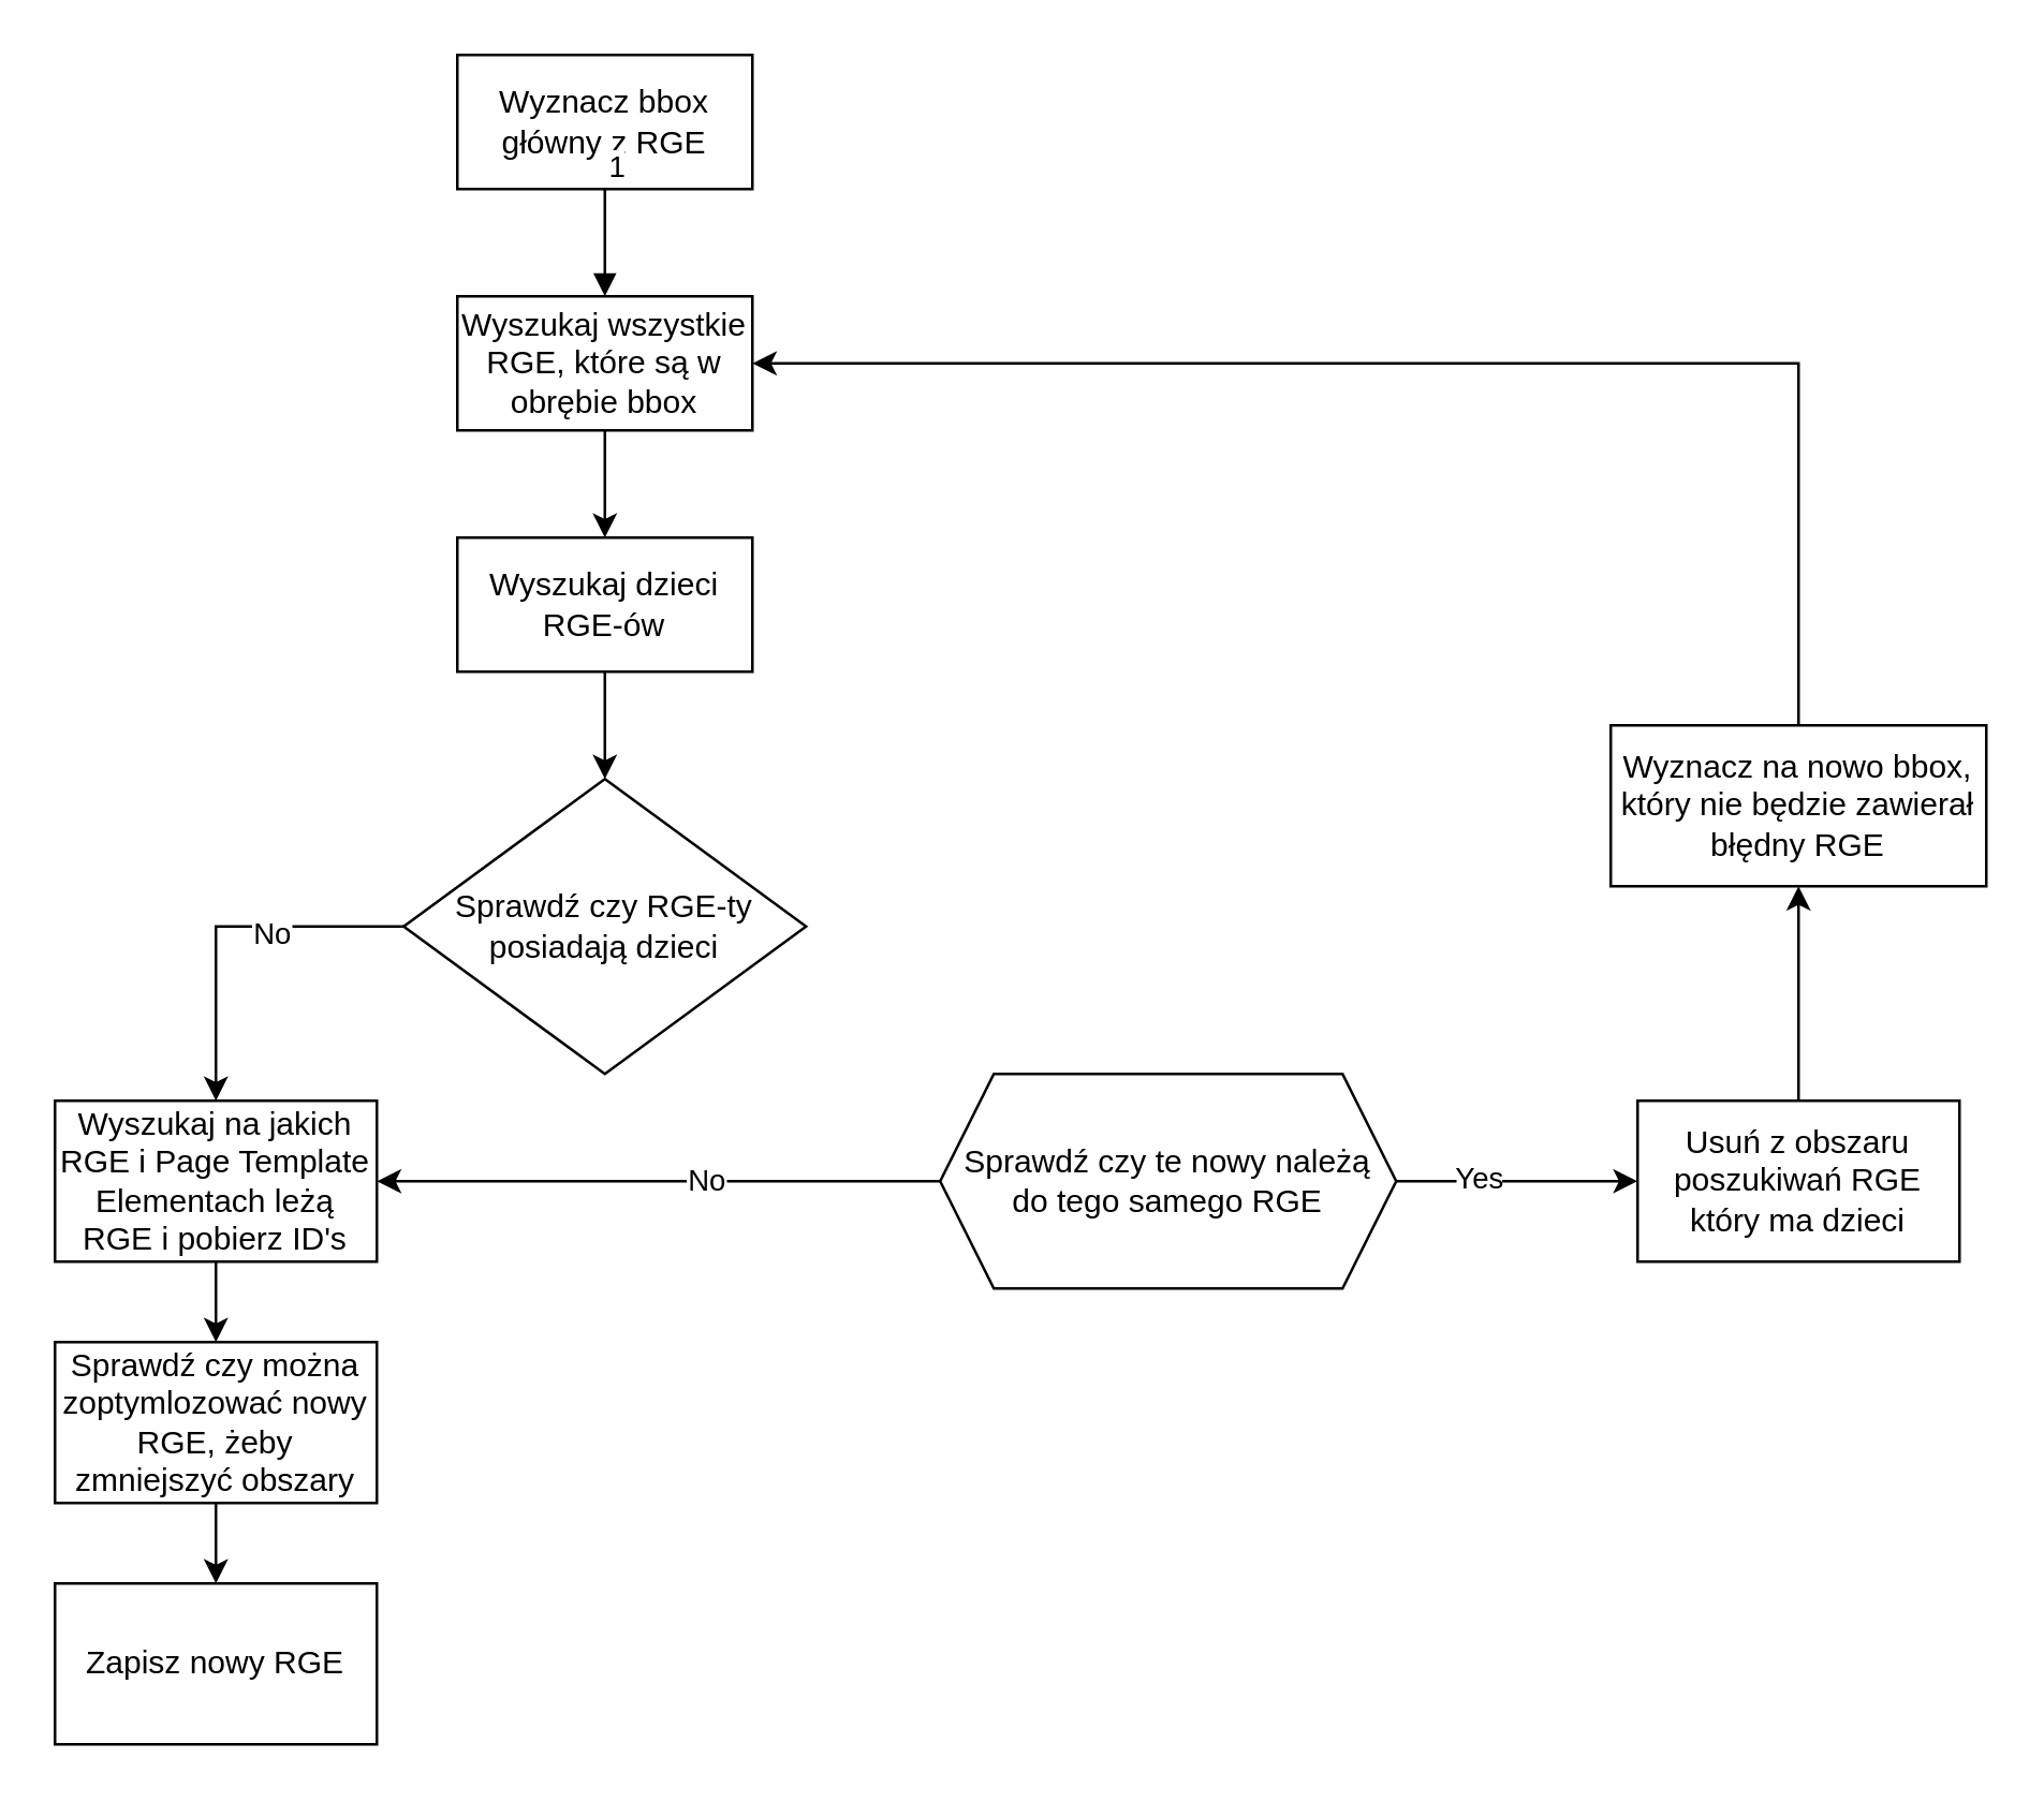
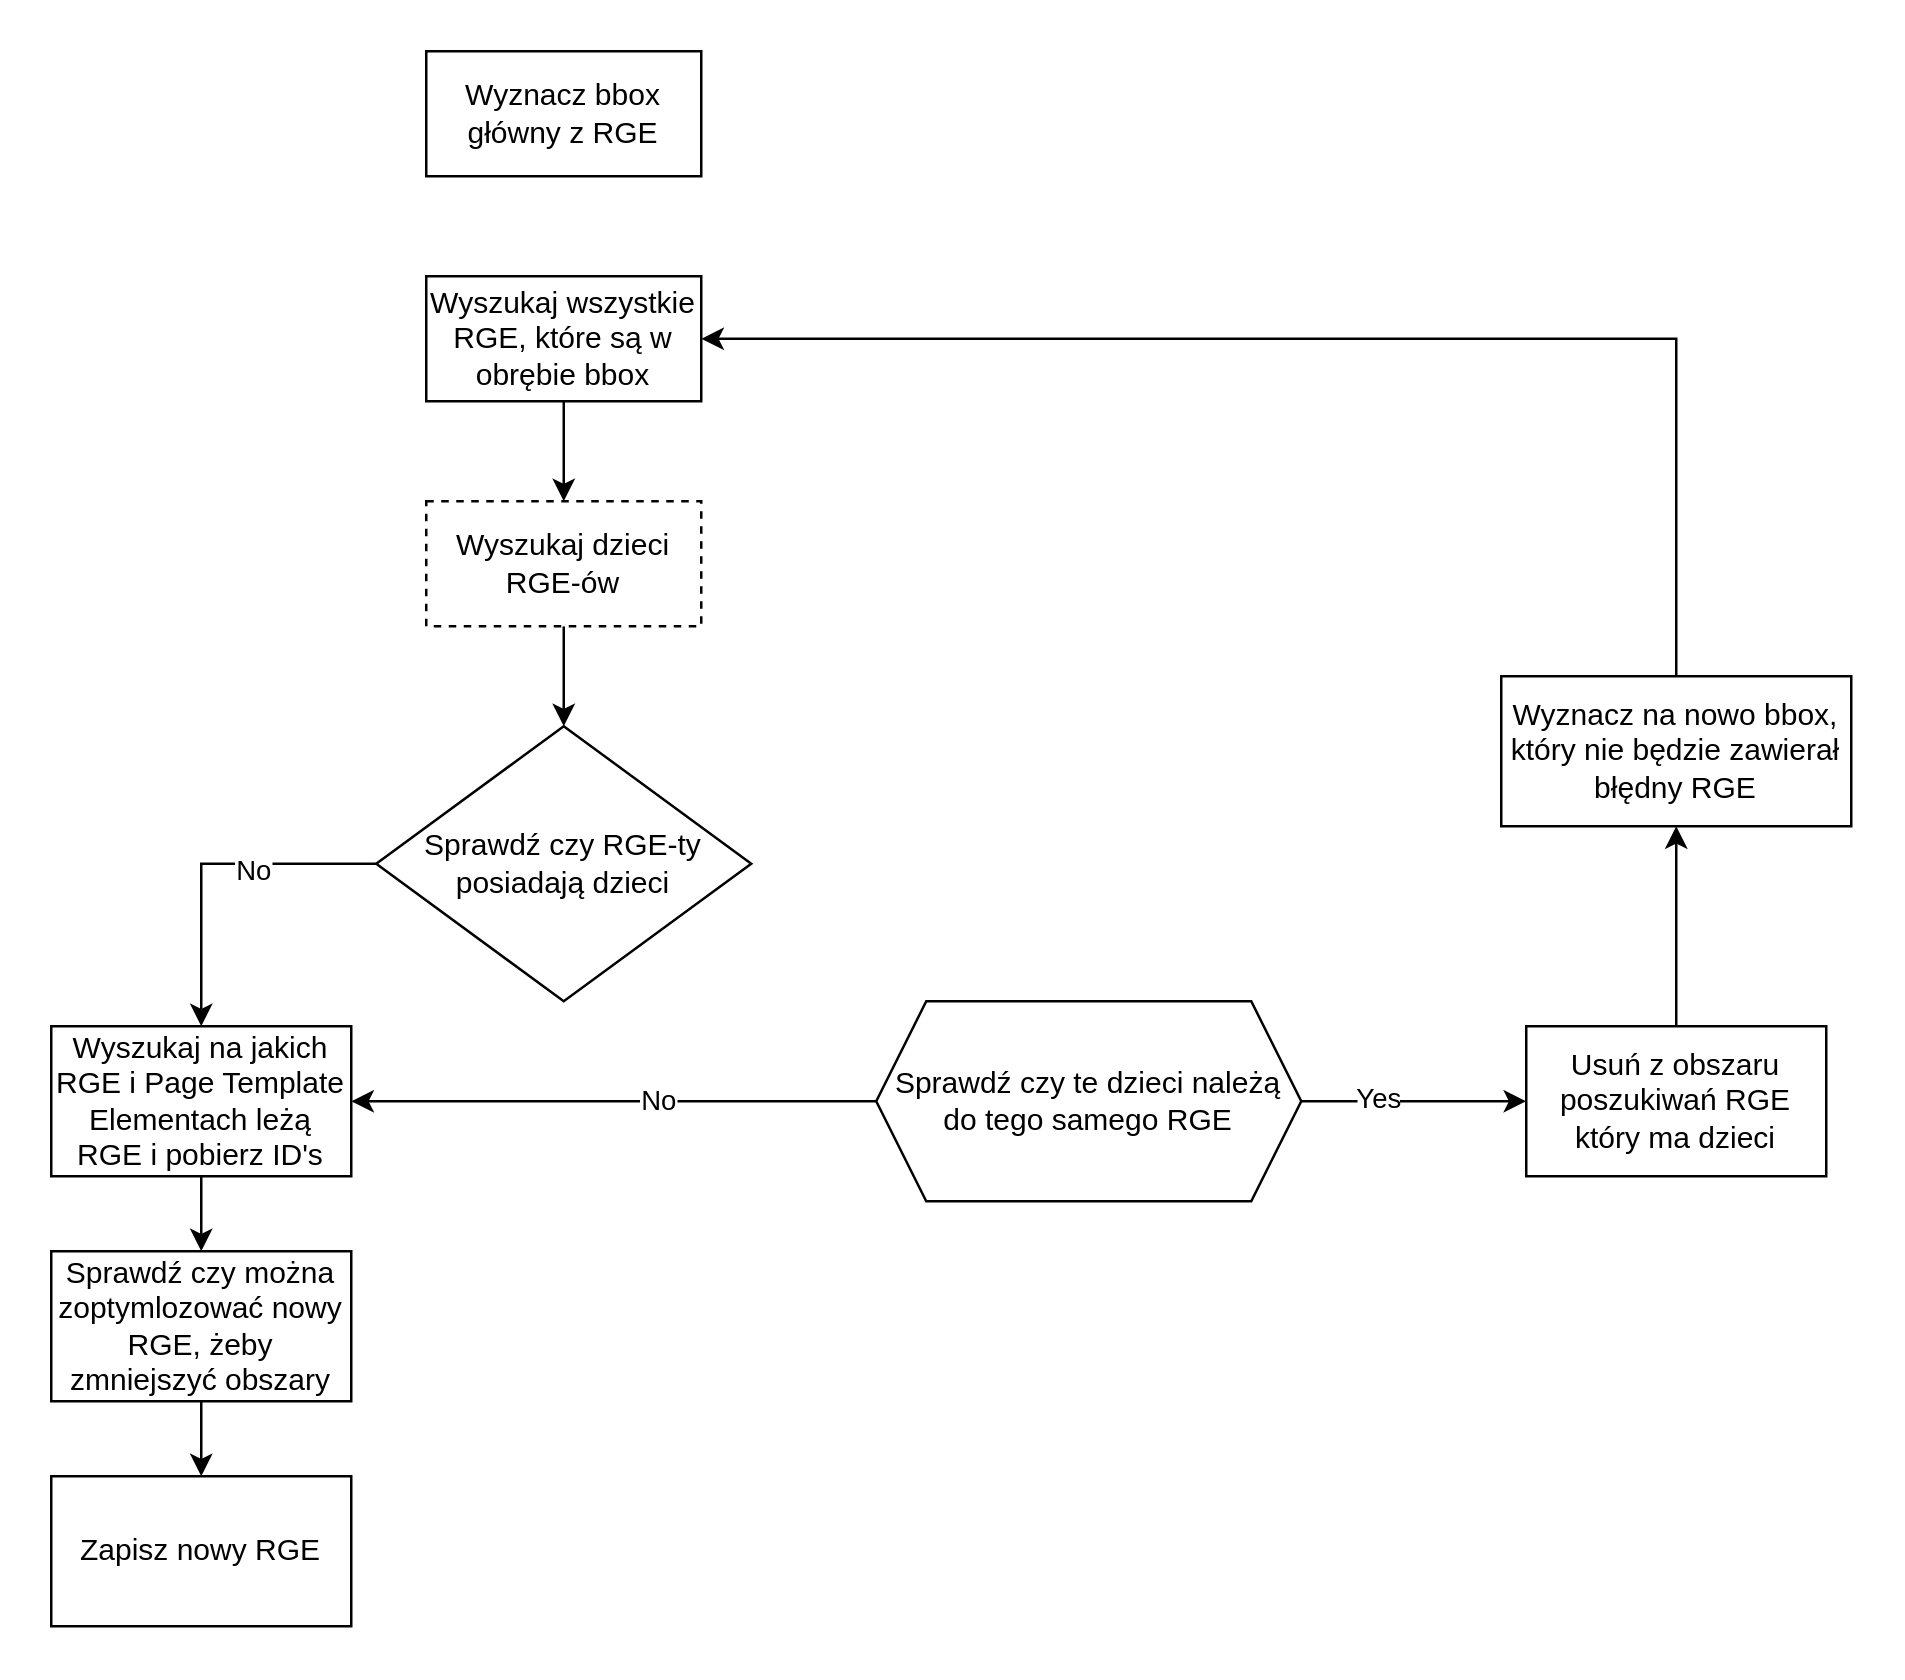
- <mxCell id="5" value="" style="endArrow=block;endFill=1;html=1;edgeStyle=orthogonalEdgeStyle;align=left;verticalAlign=top;rounded=0;exitX=0.5;exitY=1;exitDx=0;exitDy=0;entryX=0.5;entryY=0;entryDx=0;entryDy=0;" edge="1" parent="1" source="2" target="4"><mxGeometry x="-1" relative="1" as="geometry"><mxPoint x="340" y="390" as="sourcePoint" /><mxPoint x="500" y="390" as="targetPoint" /></mxGeometry></mxCell>
- <mxCell id="6" value="1" style="edgeLabel;resizable=0;html=1;align=left;verticalAlign=bottom;" connectable="0" vertex="1" parent="5"><mxGeometry x="-1" relative="1" as="geometry" /></mxCell>
- <mxCell id="8" value="Wyszukaj dzieci RGE-ów" style="html=1;whiteSpace=wrap;" vertex="1" parent="1"><mxGeometry x="170" y="200" width="110" height="50" as="geometry" /></mxCell>
+ <mxCell id="8" value="Wyszukaj dzieci RGE-ów" style="html=1;whiteSpace=wrap;dashed=1;" vertex="1" parent="1"><mxGeometry x="170" y="200" width="110" height="50" as="geometry" /></mxCell>
- <mxCell id="21" value="Sprawdź czy te nowy należą do tego samego RGE" style="shape=hexagon;perimeter=hexagonPerimeter2;whiteSpace=wrap;html=1;fixedSize=1;" vertex="1" parent="1"><mxGeometry x="350" y="400" width="170" height="80" as="geometry" /></mxCell>
+ <mxCell id="21" value="Sprawdź czy te dzieci należą do tego samego RGE" style="shape=hexagon;perimeter=hexagonPerimeter2;whiteSpace=wrap;html=1;fixedSize=1;" vertex="1" parent="1"><mxGeometry x="350" y="400" width="170" height="80" as="geometry" /></mxCell>
